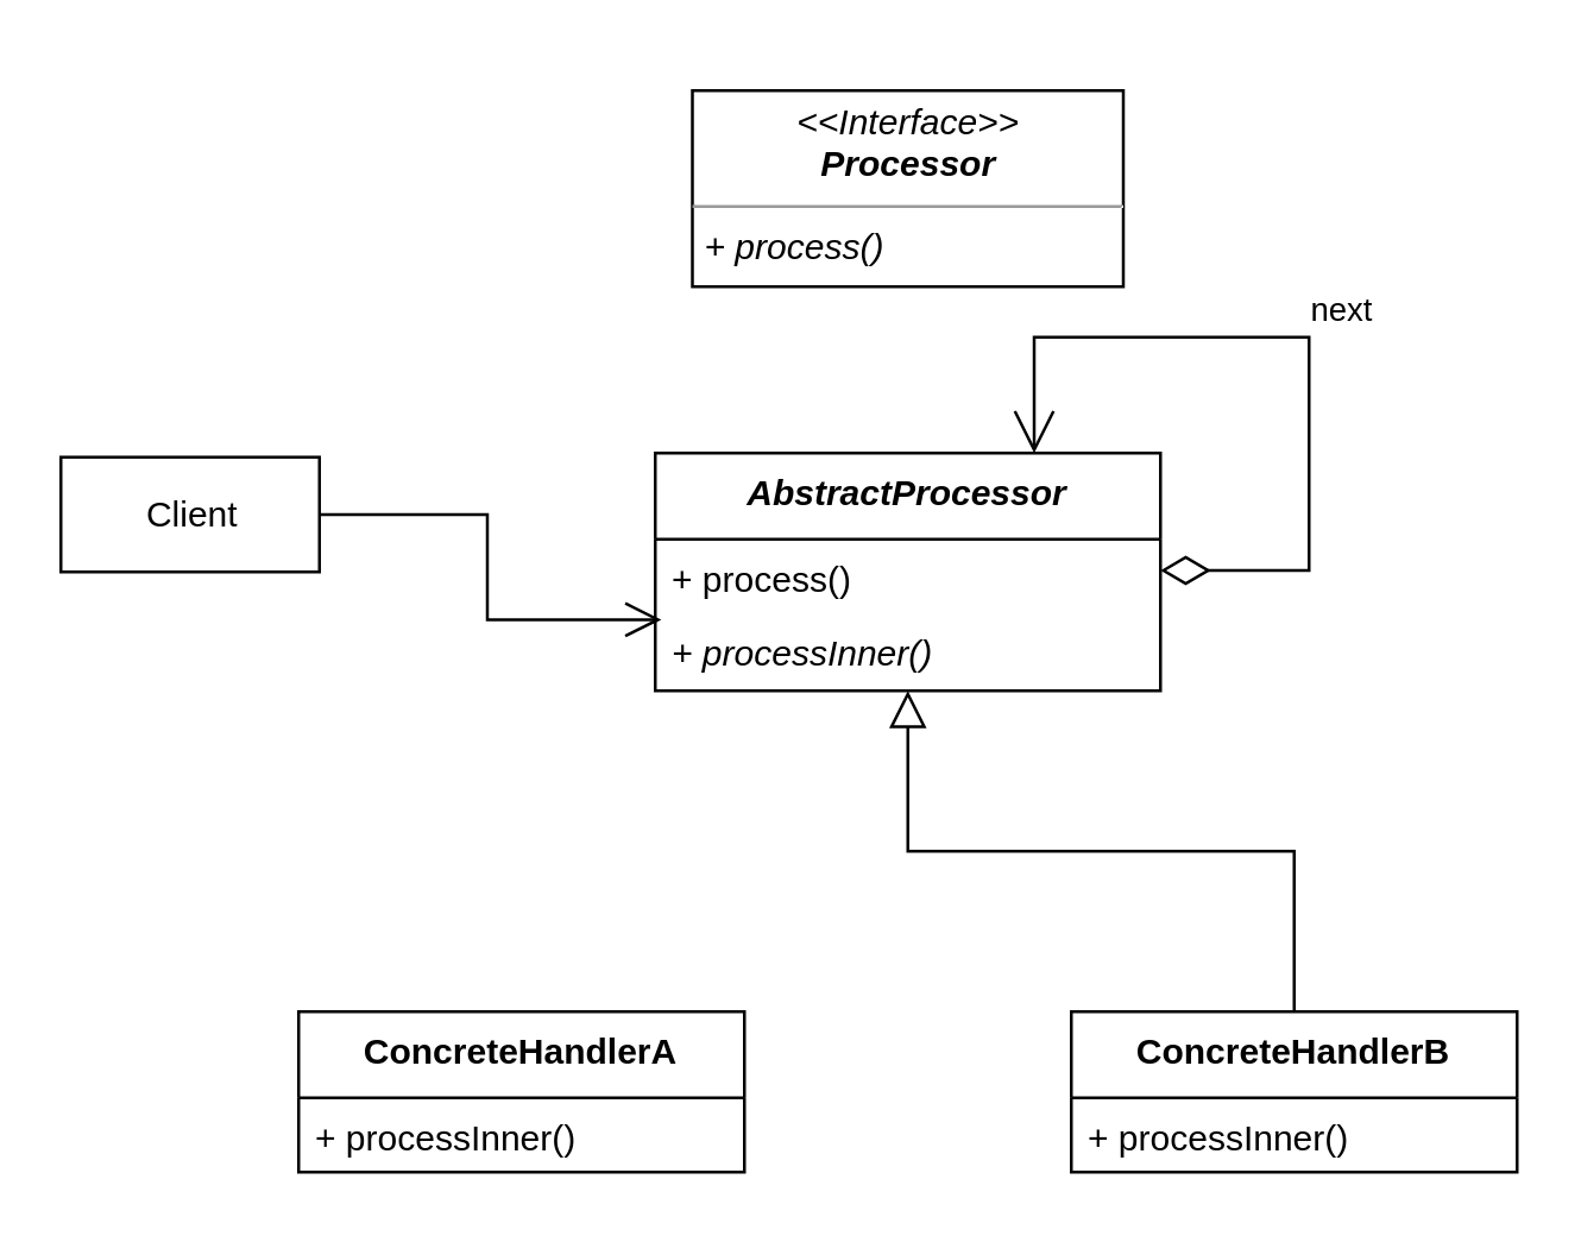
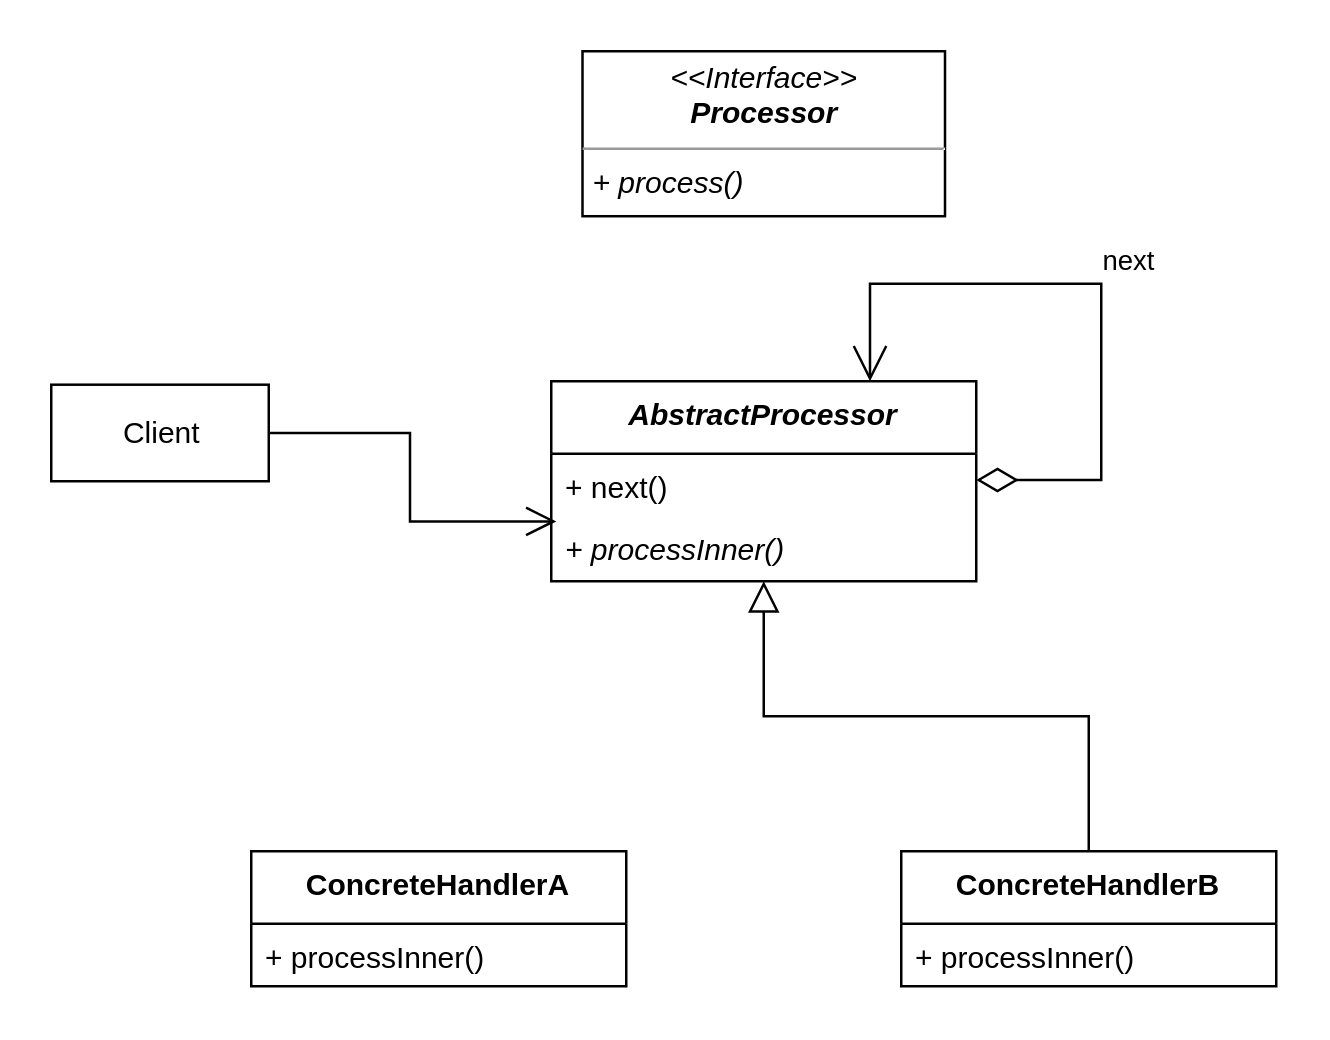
- <mxCell id="13" value="&lt;p style=&quot;margin:0px;margin-top:4px;text-align:center;&quot;&gt;&lt;i&gt;&amp;lt;&amp;lt;Interface&amp;gt;&amp;gt;&lt;br&gt;&lt;b&gt;Processor&lt;/b&gt;&lt;/i&gt;&lt;/p&gt;&lt;hr size=&quot;1&quot;&gt;&lt;p style=&quot;margin:0px;margin-left:4px;&quot;&gt;&lt;/p&gt;&lt;p style=&quot;margin:0px;margin-left:4px;&quot;&gt;&lt;i&gt;+ process()&lt;/i&gt;&lt;br&gt;&lt;/p&gt;" style="verticalAlign=top;align=left;overflow=fill;fontSize=12;fontFamily=Helvetica;html=1;" parent="1" vertex="1"><mxGeometry x="232.5" y="30" width="145" height="65.99" as="geometry" /></mxCell>
+ <mxCell id="13" value="&lt;p style=&quot;margin:0px;margin-top:4px;text-align:center;&quot;&gt;&lt;i&gt;&amp;lt;&amp;lt;Interface&amp;gt;&amp;gt;&lt;br&gt;&lt;b&gt;Processor&lt;/b&gt;&lt;/i&gt;&lt;/p&gt;&lt;hr size=&quot;1&quot;&gt;&lt;p style=&quot;margin:0px;margin-left:4px;&quot;&gt;&lt;/p&gt;&lt;p style=&quot;margin:0px;margin-left:4px;&quot;&gt;&lt;i&gt;+ process()&lt;/i&gt;&lt;br&gt;&lt;/p&gt;" style="verticalAlign=top;align=left;overflow=fill;fontSize=12;fontFamily=Helvetica;html=1;" parent="1" vertex="1"><mxGeometry x="232.5" y="20" width="145" height="65.99" as="geometry" /></mxCell>
- <mxCell id="9" value="+ process()" style="text;strokeColor=none;fillColor=none;align=left;verticalAlign=top;spacingLeft=4;spacingRight=4;overflow=hidden;rotatable=0;points=[[0,0.5],[1,0.5]];portConstraint=eastwest;fontStyle=0" parent="7" vertex="1"><mxGeometry y="29" width="170" height="25" as="geometry" /></mxCell>
+ <mxCell id="9" value="+ next()" style="text;strokeColor=none;fillColor=none;align=left;verticalAlign=top;spacingLeft=4;spacingRight=4;overflow=hidden;rotatable=0;points=[[0,0.5],[1,0.5]];portConstraint=eastwest;fontStyle=0" parent="7" vertex="1"><mxGeometry y="29" width="170" height="25" as="geometry" /></mxCell>
